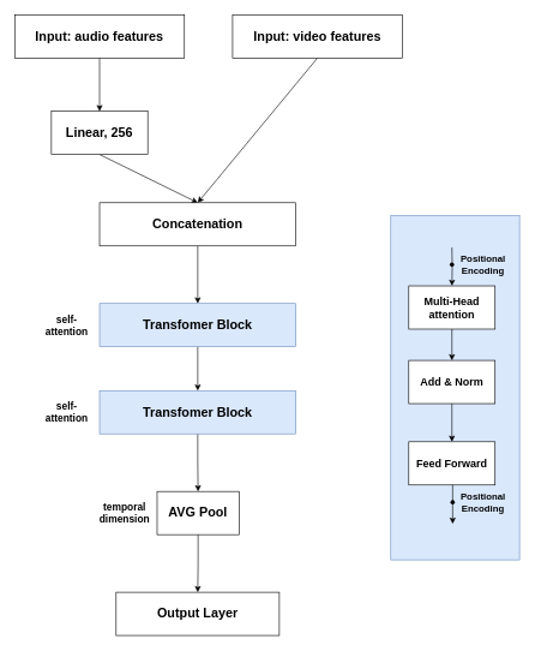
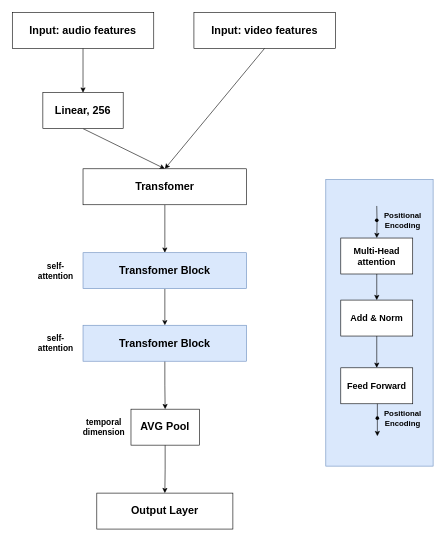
- <mxCell id="10" value="&lt;font style=&quot;font-size: 18px;&quot;&gt;&lt;b&gt;Concatenation&lt;br&gt;&lt;/b&gt;&lt;/font&gt;" style="rounded=0;whiteSpace=wrap;html=1;" vertex="1" parent="1"><mxGeometry x="138" y="281" width="273" height="60" as="geometry" /></mxCell>
+ <mxCell id="10" value="&lt;font style=&quot;font-size: 18px;&quot;&gt;&lt;b&gt;Transfomer&lt;br&gt;&lt;/b&gt;&lt;/font&gt;" style="rounded=0;whiteSpace=wrap;html=1;" vertex="1" parent="1"><mxGeometry x="138" y="281" width="273" height="60" as="geometry" /></mxCell>
